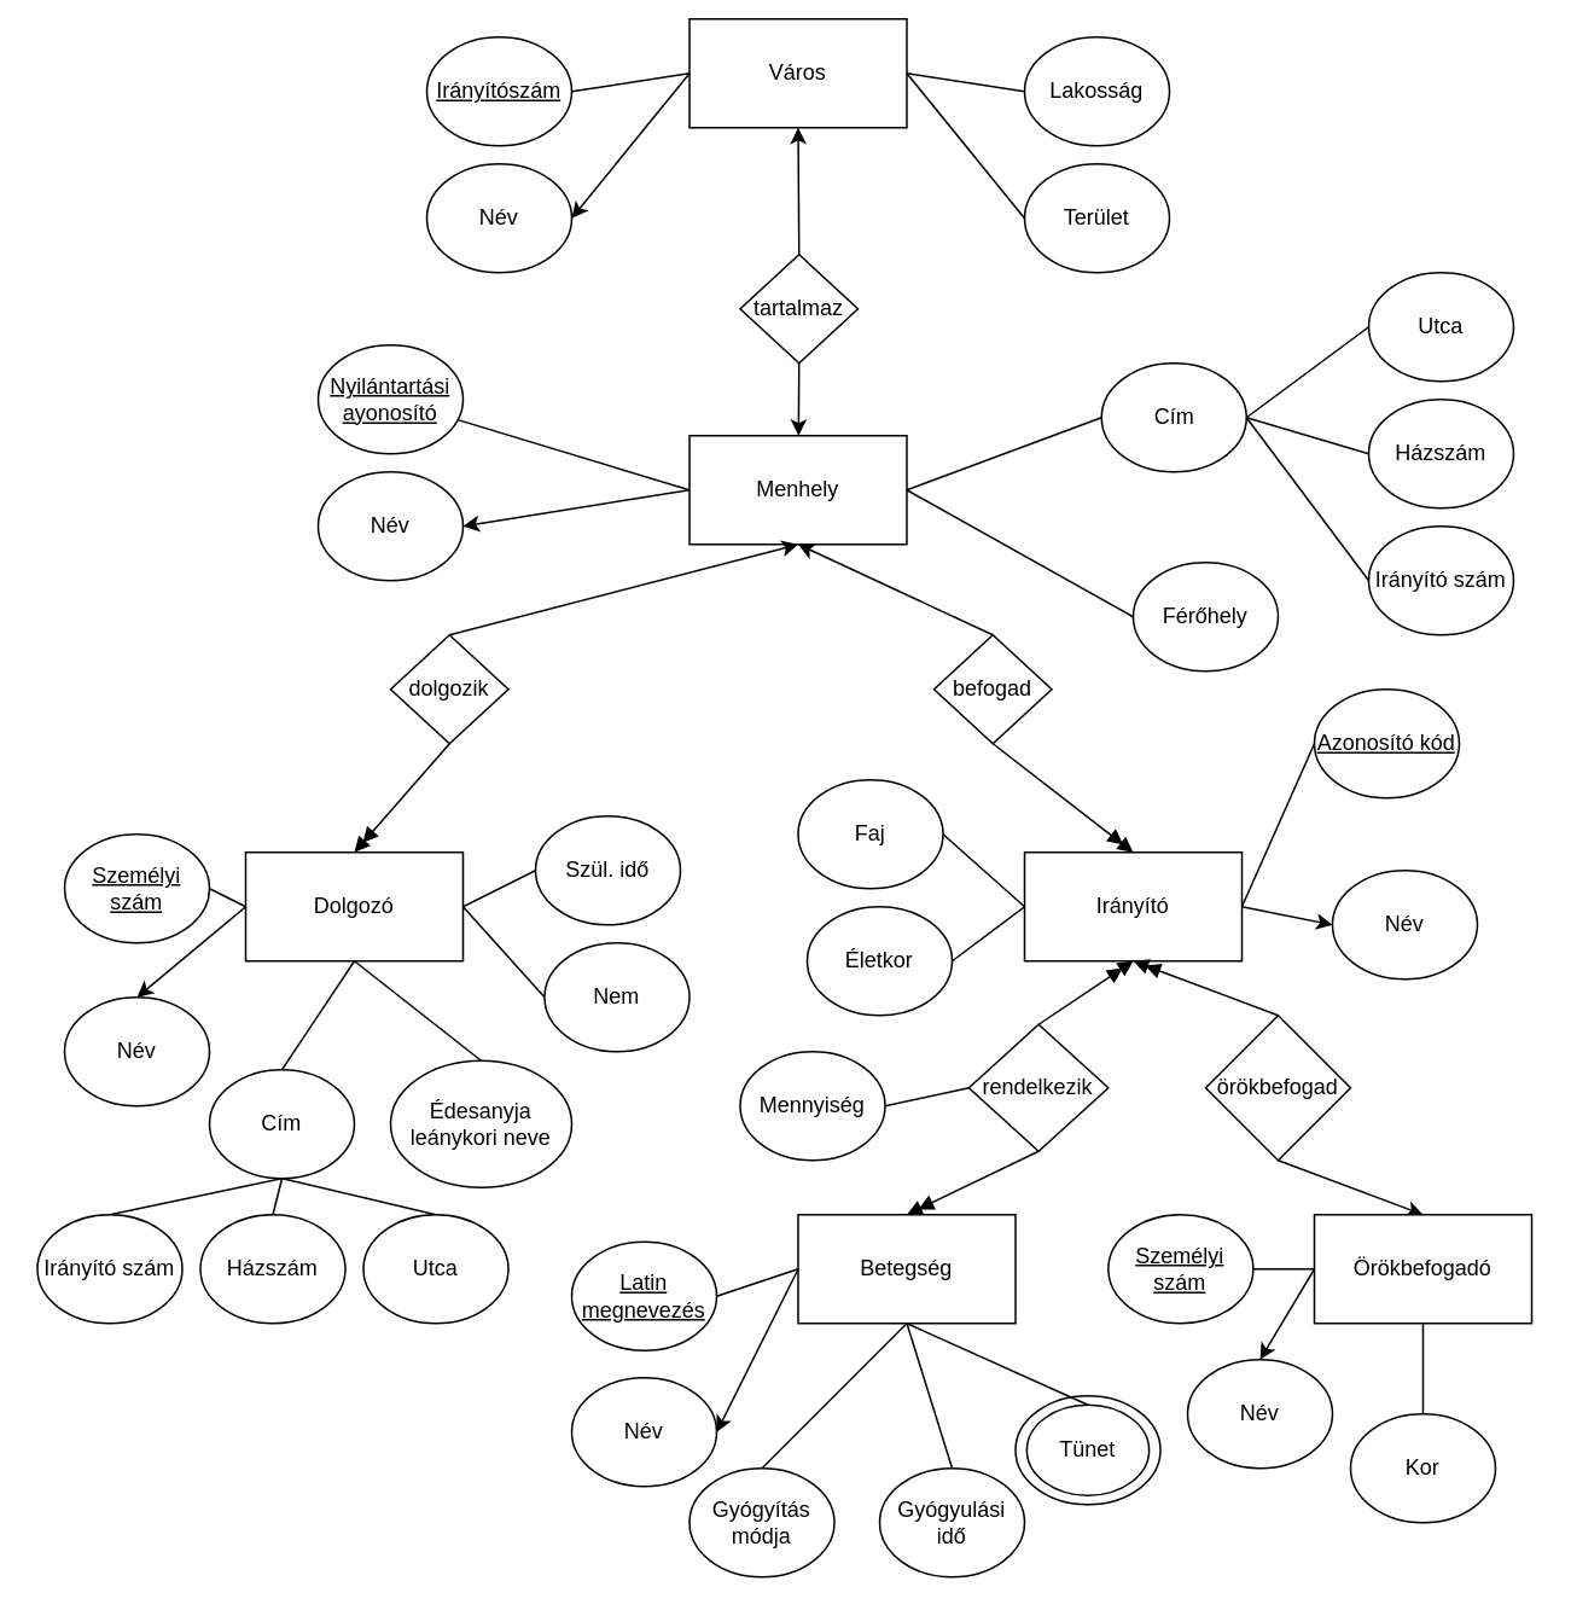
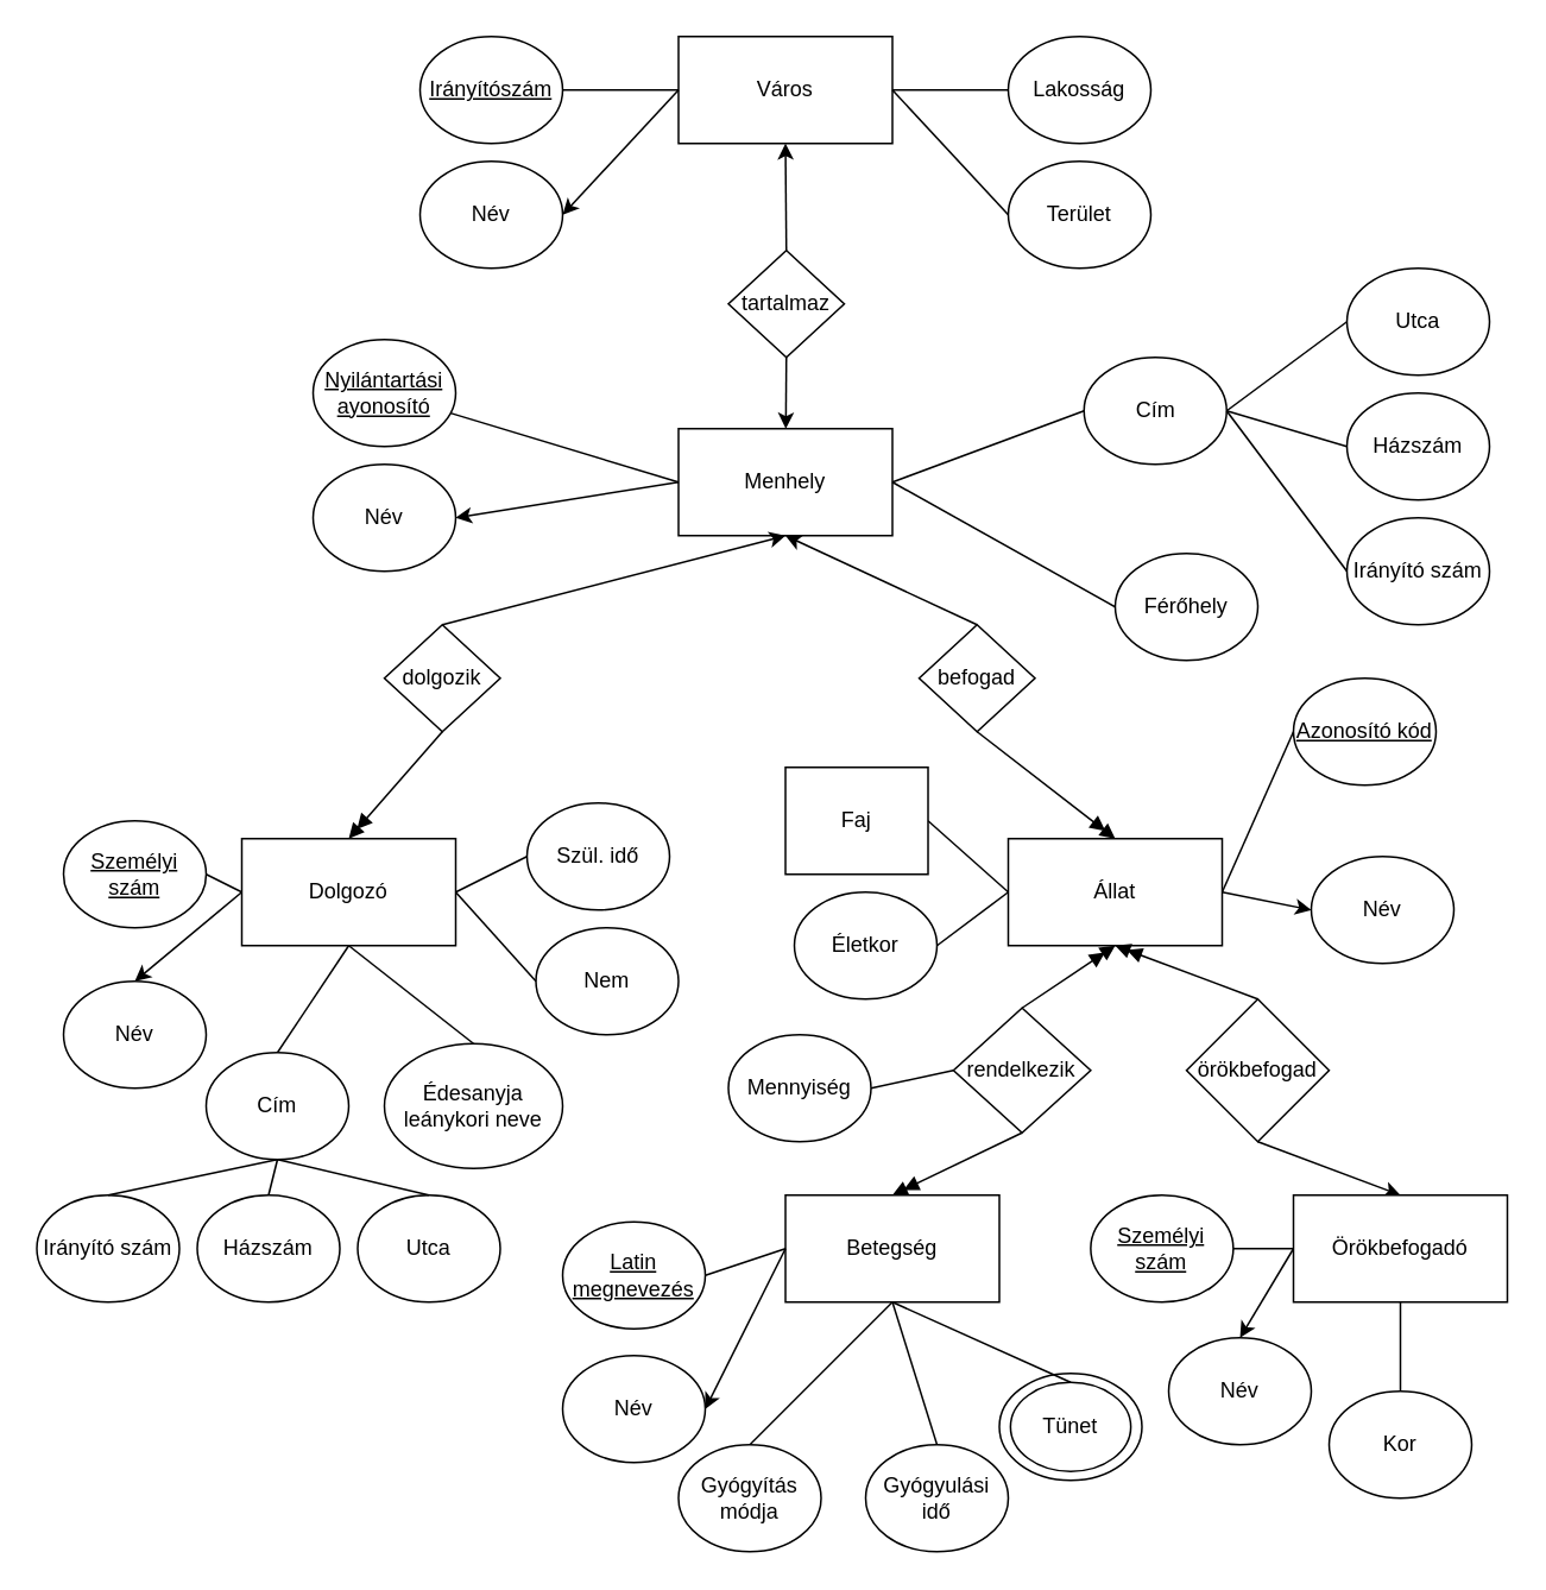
- <mxCell id="3" value="Város" style="rounded=0;whiteSpace=wrap;html=1;" vertex="1" parent="1"><mxGeometry x="380" y="10" width="120" height="60" as="geometry" /></mxCell>
+ <mxCell id="3" value="Város" style="rounded=0;whiteSpace=wrap;html=1;" vertex="1" parent="1"><mxGeometry x="380" y="20" width="120" height="60" as="geometry" /></mxCell>
- <mxCell id="67" value="Faj" style="ellipse;whiteSpace=wrap;html=1;" vertex="1" parent="1"><mxGeometry x="440" y="430" width="80" height="60" as="geometry" /></mxCell>
+ <mxCell id="67" value="Faj" style="whiteSpace=wrap;html=1;rounded=0;" vertex="1" parent="1"><mxGeometry x="440" y="430" width="80" height="60" as="geometry" /></mxCell>
- <mxCell id="23" value="Irányító" style="rounded=0;whiteSpace=wrap;html=1;" vertex="1" parent="1"><mxGeometry x="565" y="470" width="120" height="60" as="geometry" /></mxCell>
+ <mxCell id="23" value="Állat" style="rounded=0;whiteSpace=wrap;html=1;" vertex="1" parent="1"><mxGeometry x="565" y="470" width="120" height="60" as="geometry" /></mxCell>
